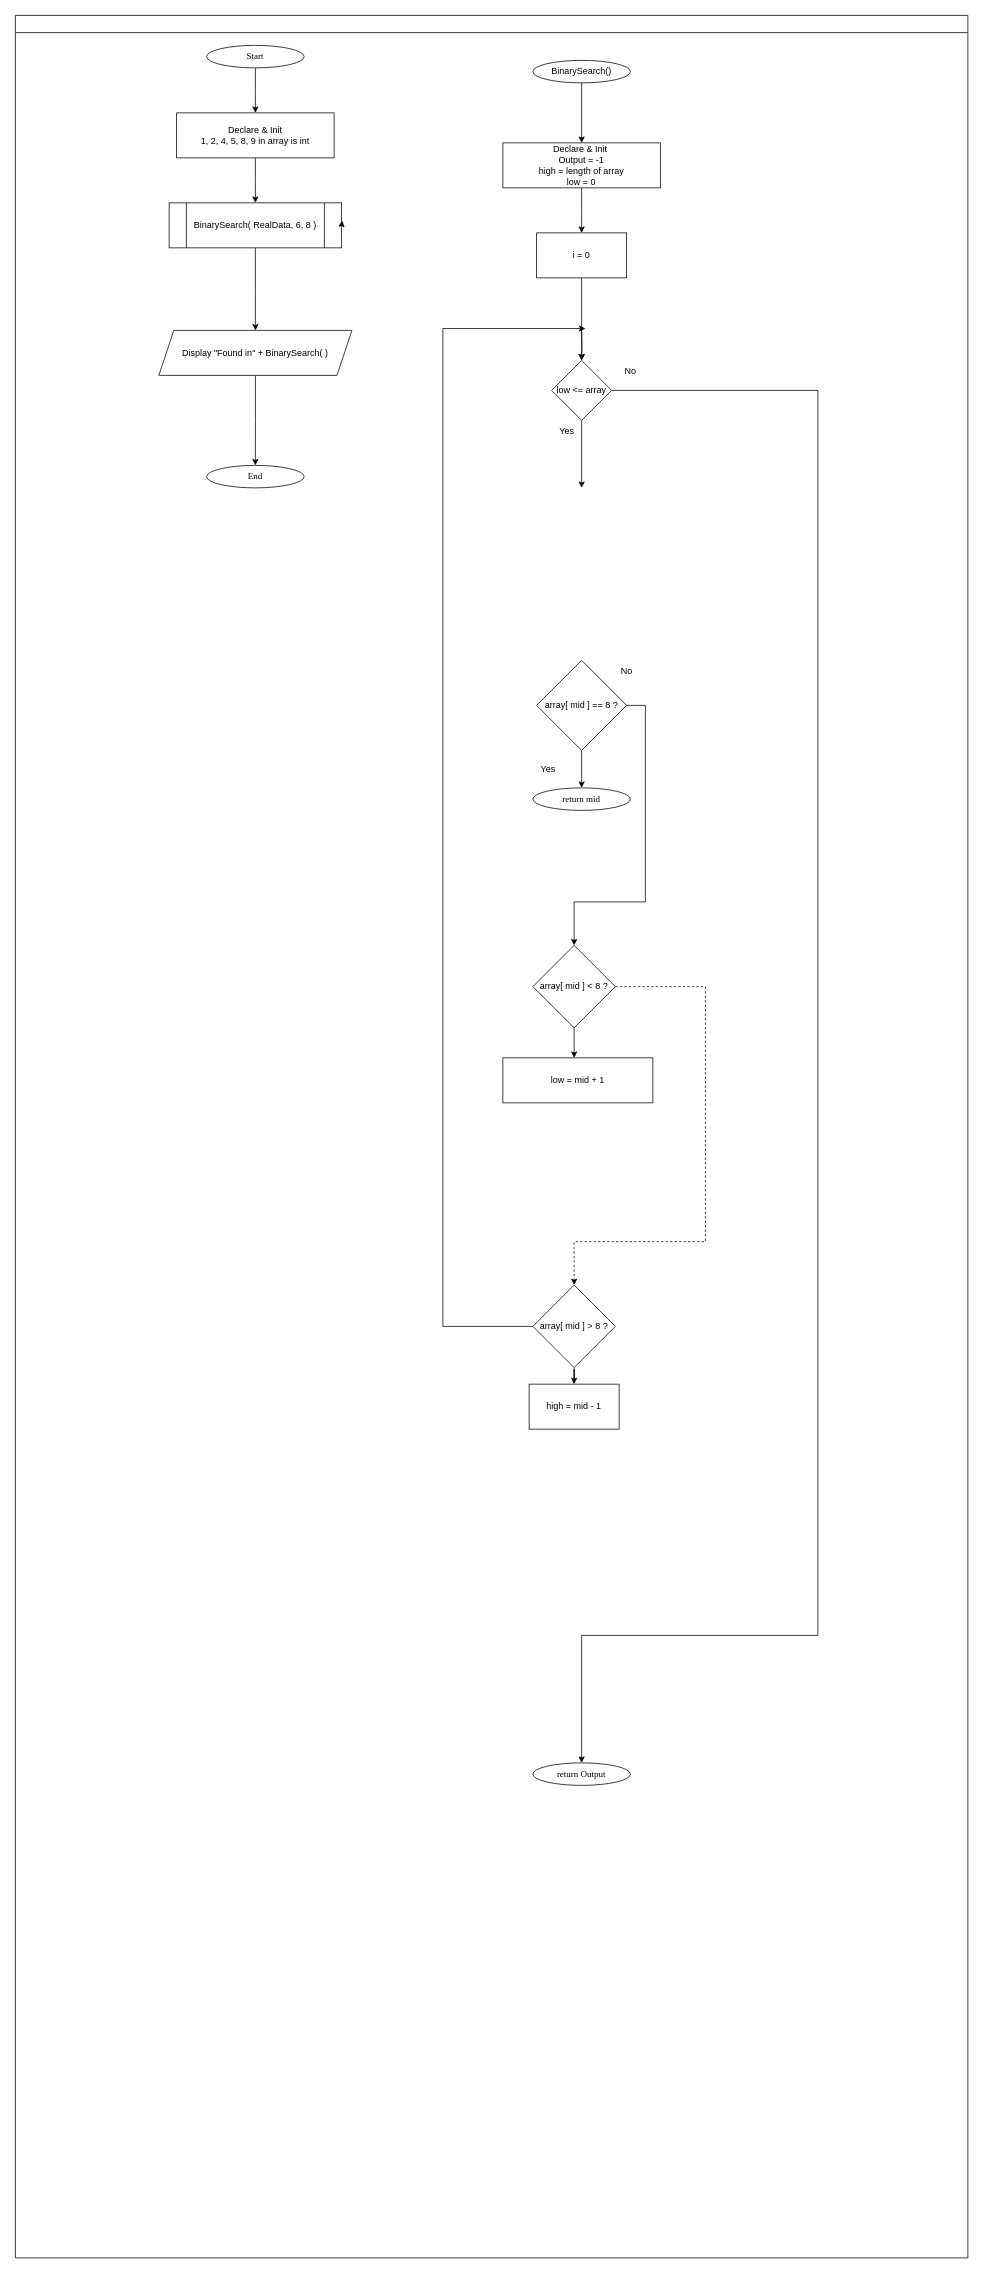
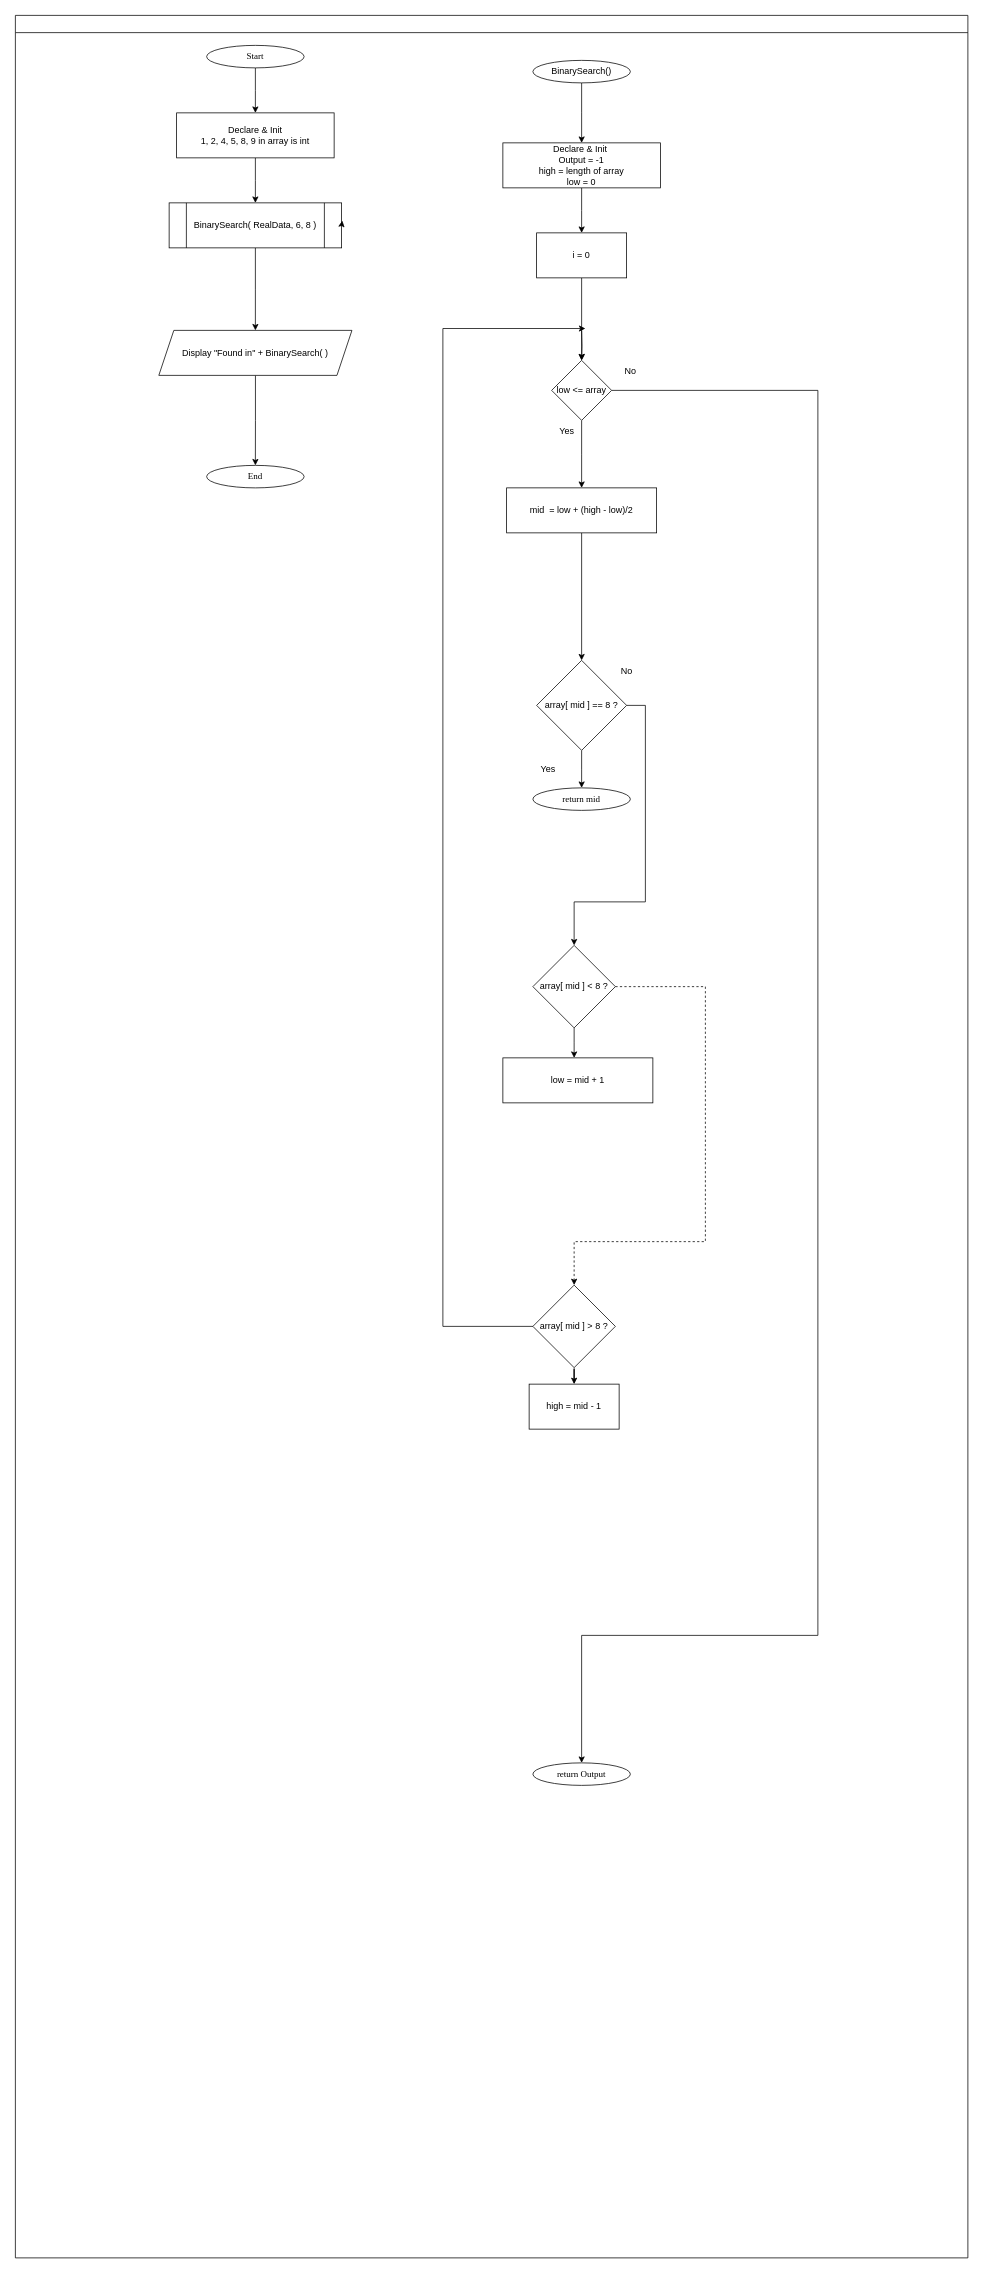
+ <mxCell id="32" value="mid&amp;nbsp; = low + (high - low)/2" style="rounded=0;whiteSpace=wrap;html=1;" vertex="1" parent="2"><mxGeometry x="655" y="630" width="200" height="60" as="geometry" /></mxCell>
+ <mxCell id="31" style="edgeStyle=orthogonalEdgeStyle;rounded=0;orthogonalLoop=1;jettySize=auto;html=1;" edge="1" parent="2" source="32" target="22"><mxGeometry relative="1" as="geometry" /></mxCell>
